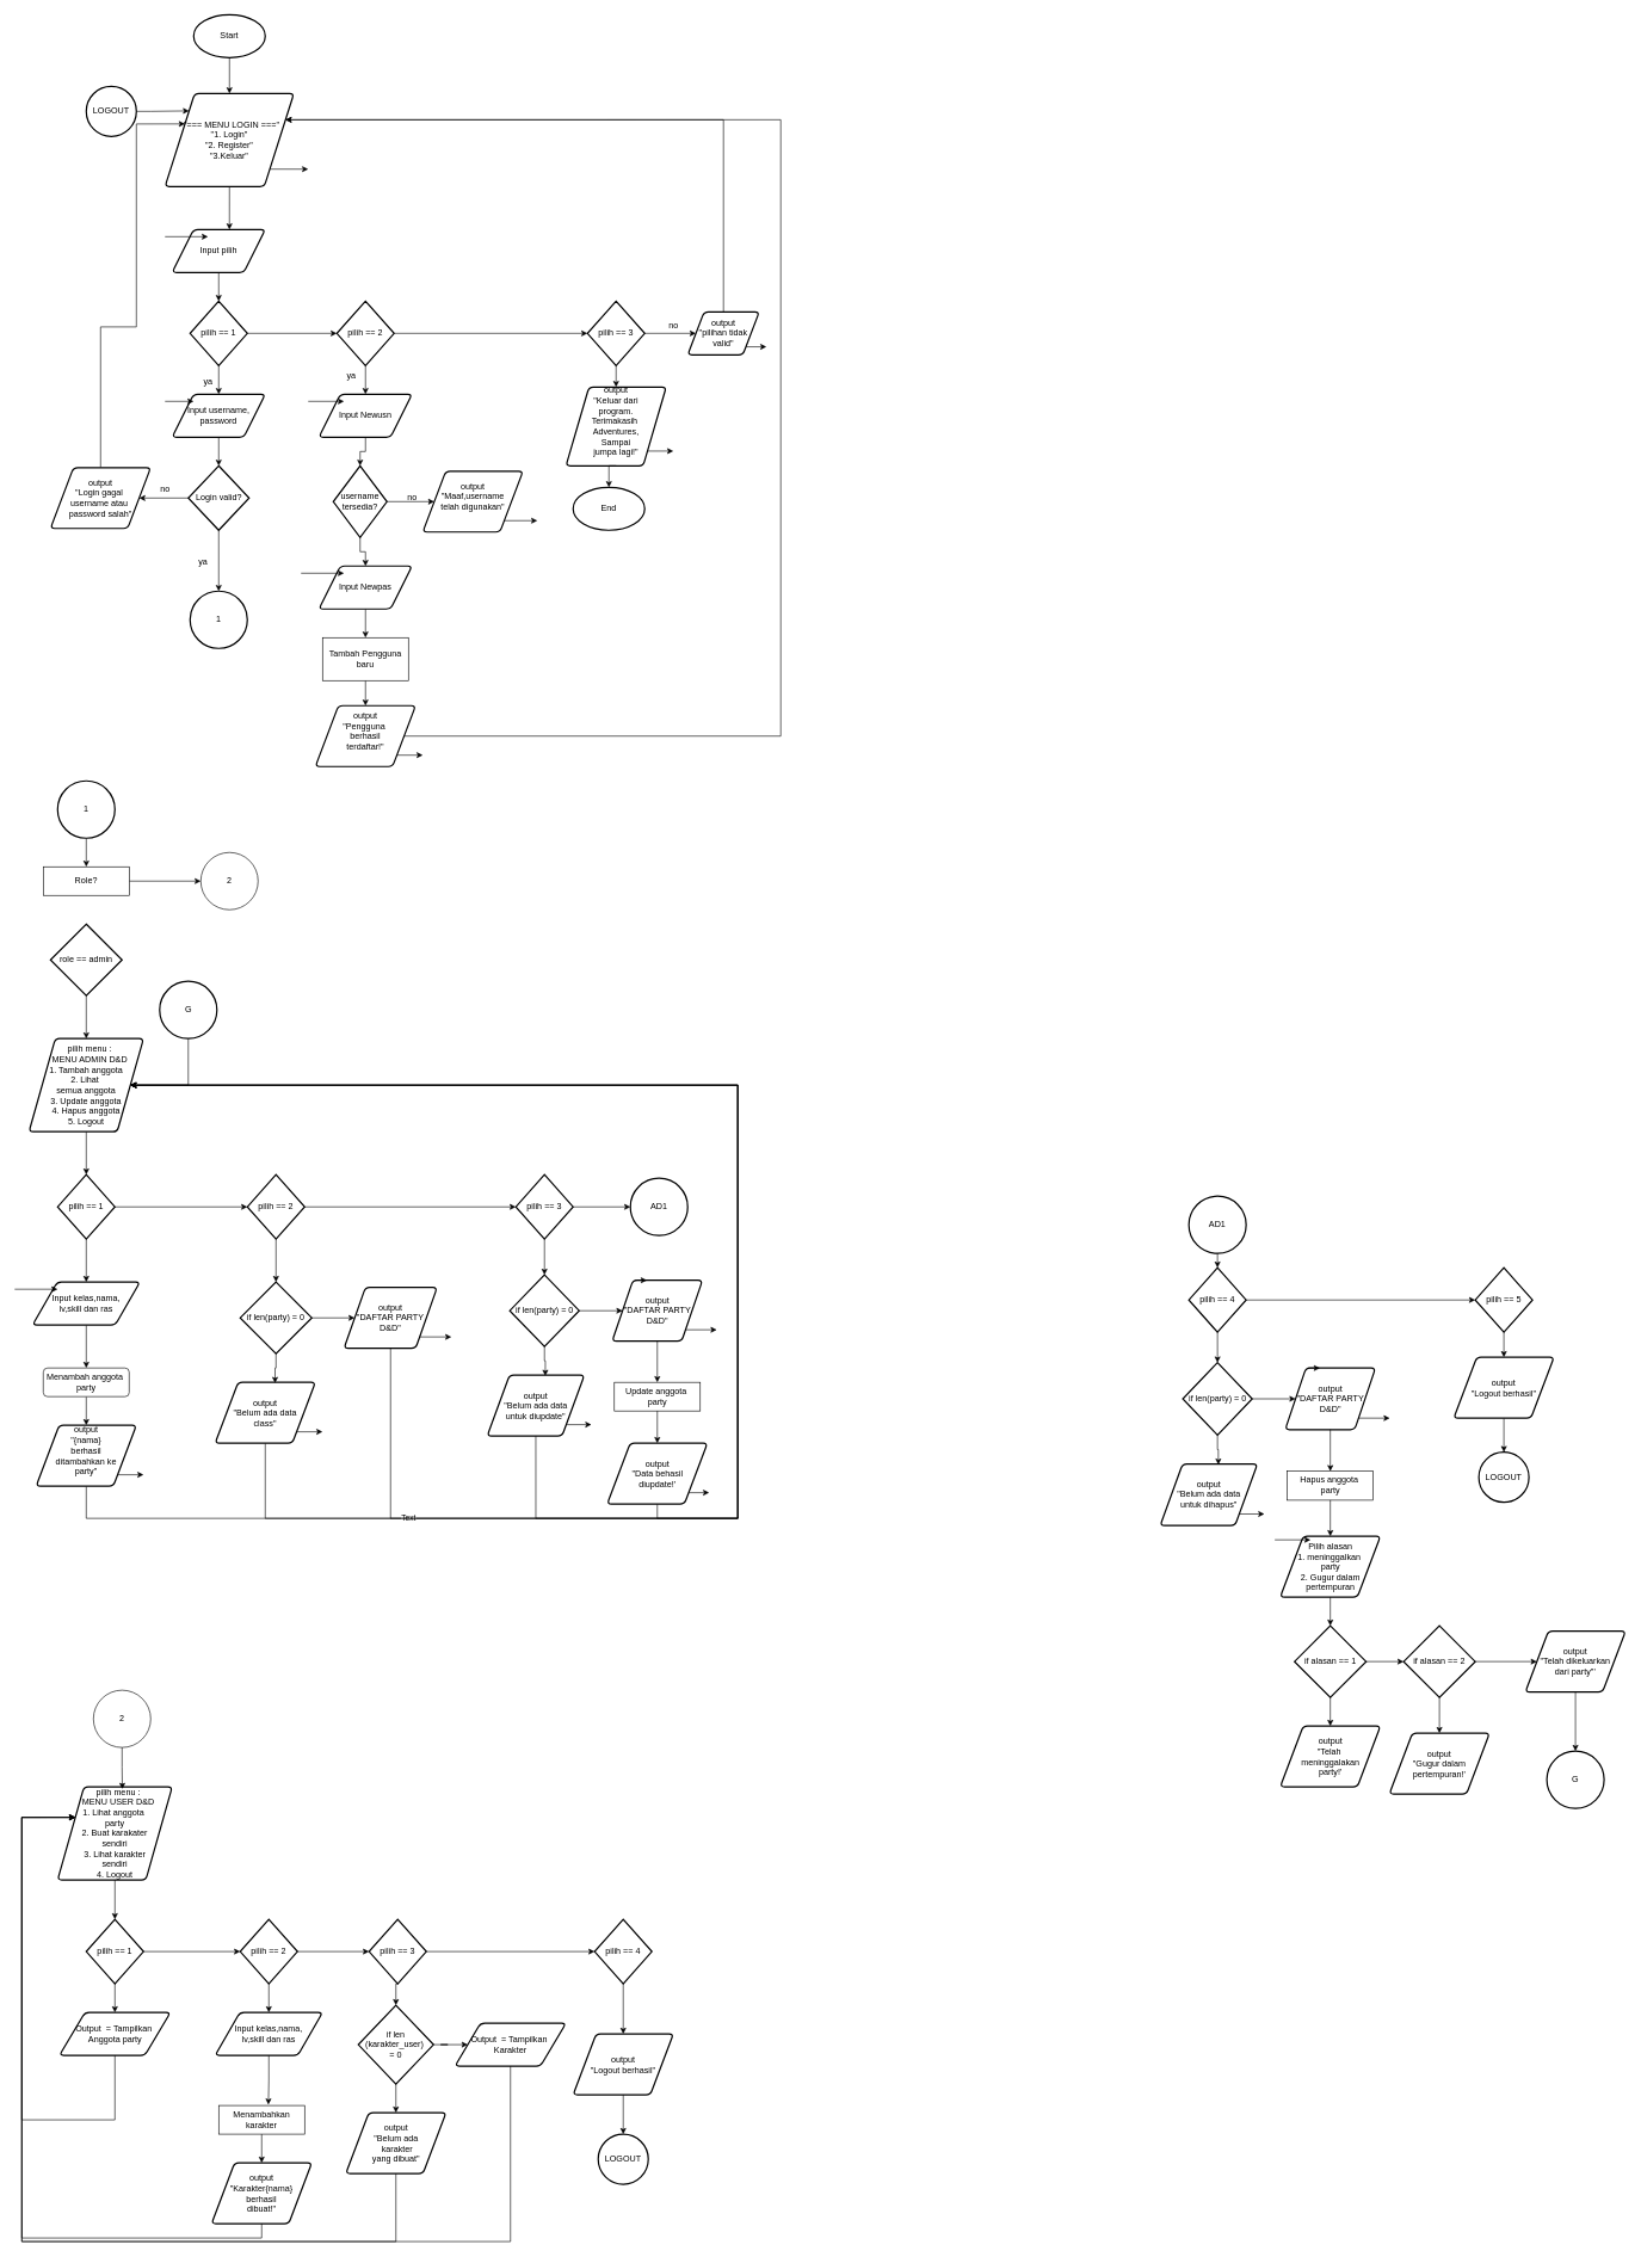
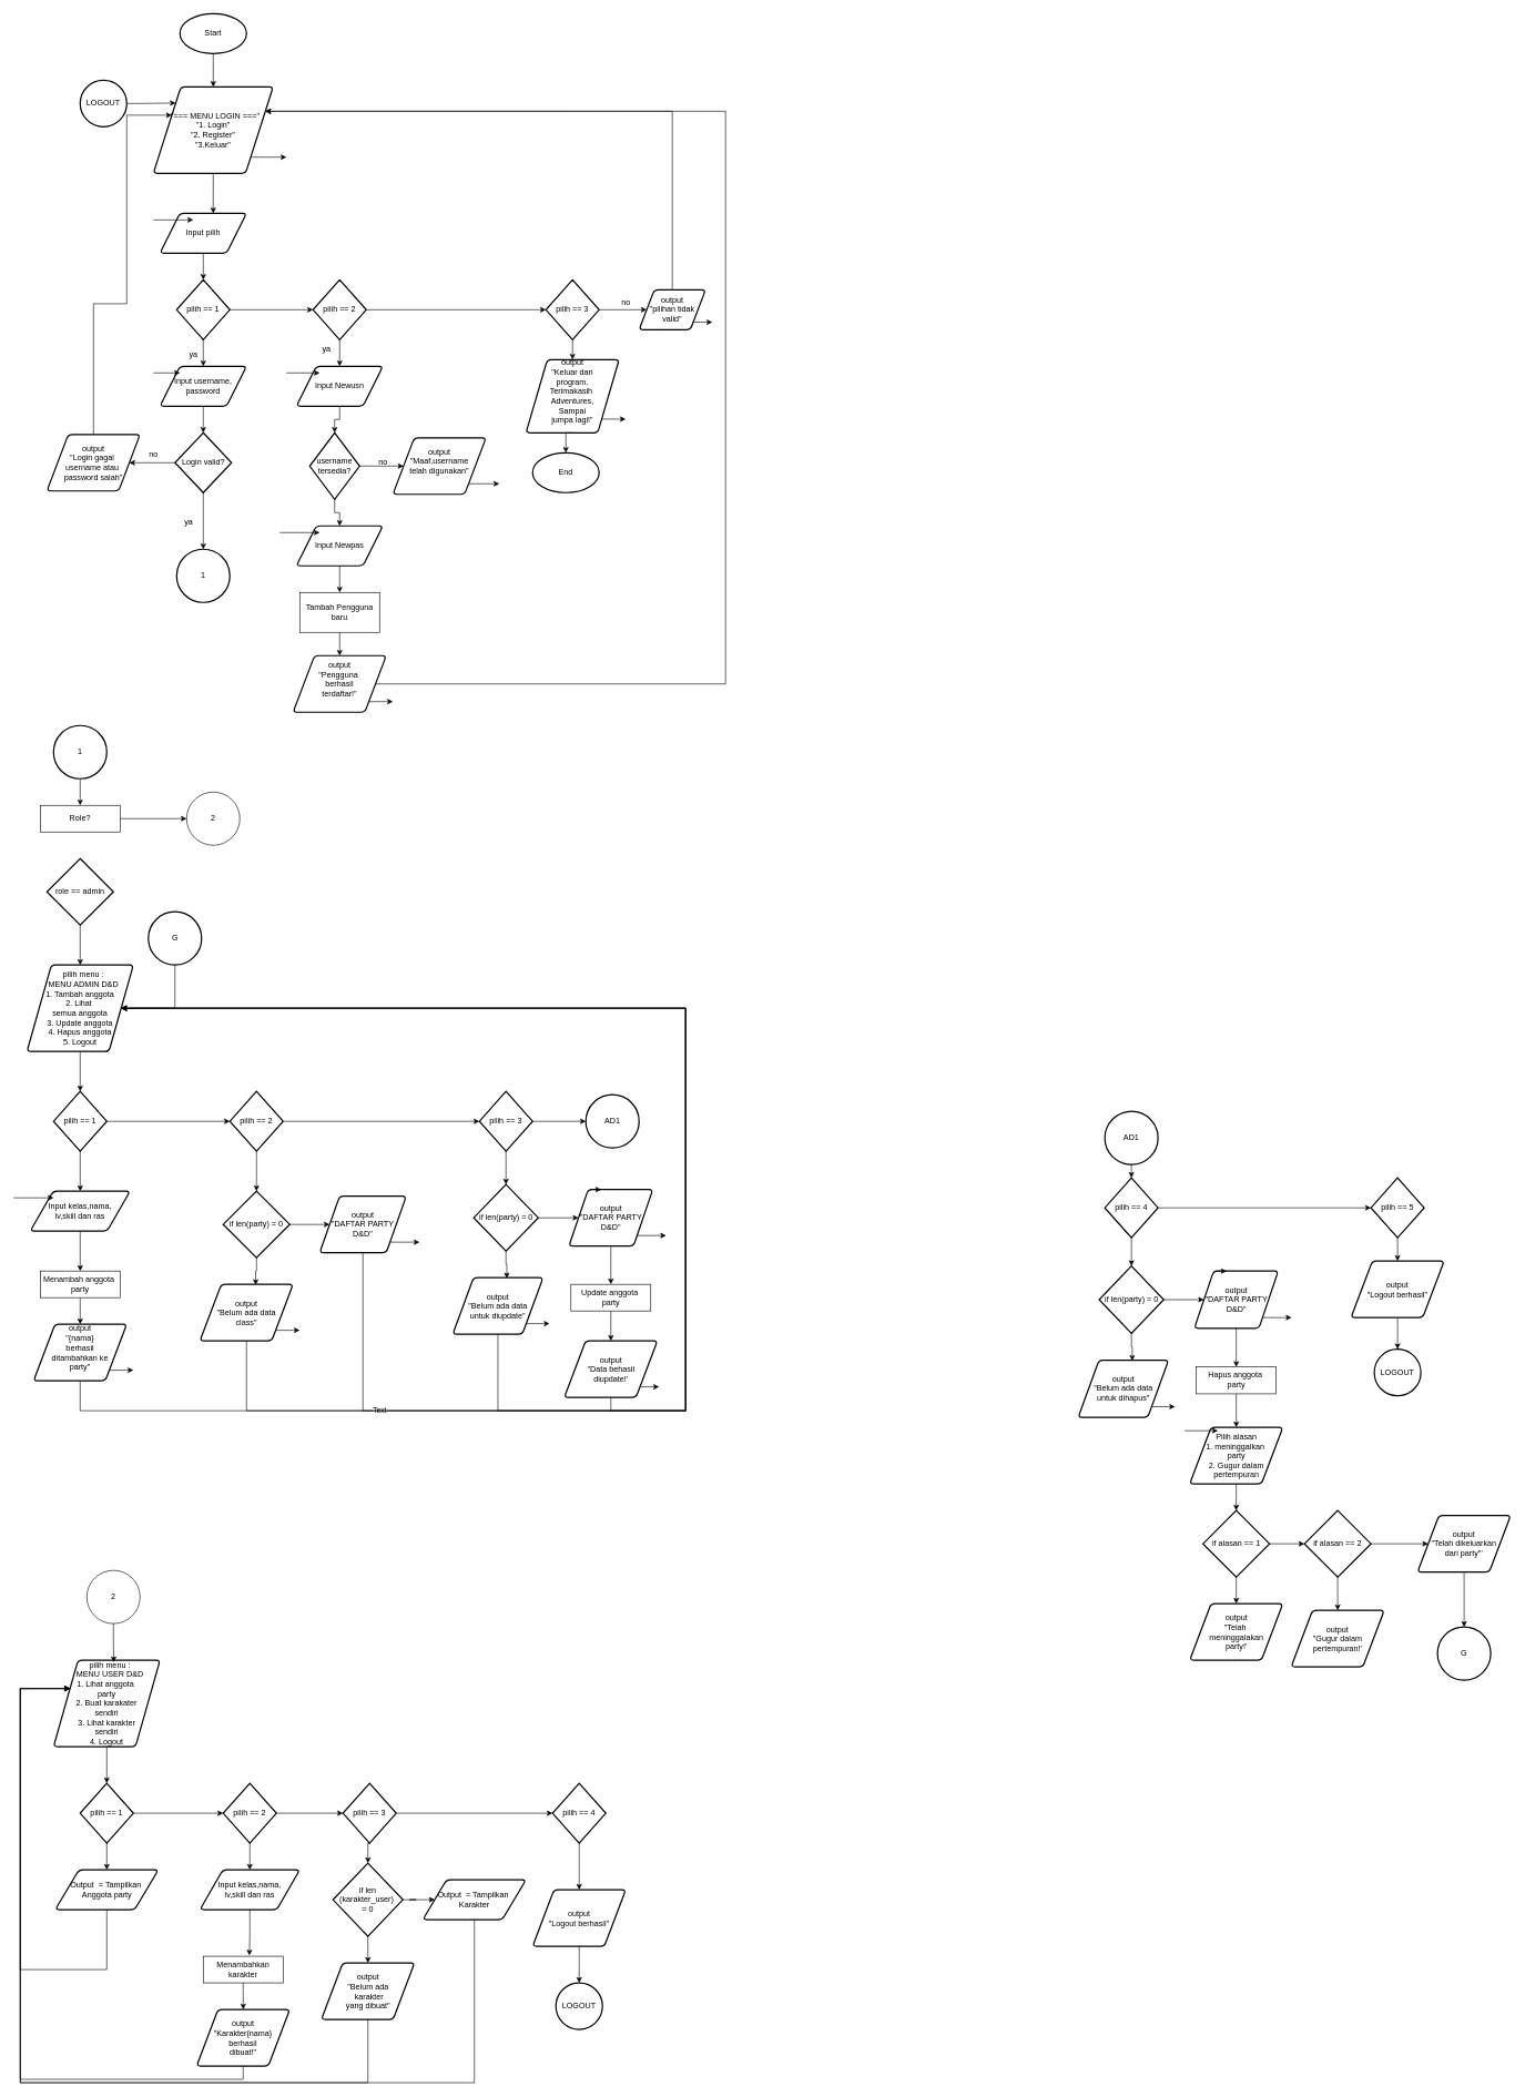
- <mxCell id="74" value="Menambah anggota&amp;nbsp;&lt;div&gt;party&lt;/div&gt;" style="whiteSpace=wrap;html=1;rounded=1;" parent="1" vertex="1"><mxGeometry x="60" y="1910" width="120" height="40" as="geometry" /></mxCell>
+ <mxCell id="74" value="Menambah anggota&amp;nbsp;&lt;div&gt;party&lt;/div&gt;" style="rounded=0;whiteSpace=wrap;html=1;" parent="1" vertex="1"><mxGeometry x="60" y="1910" width="120" height="40" as="geometry" /></mxCell>
